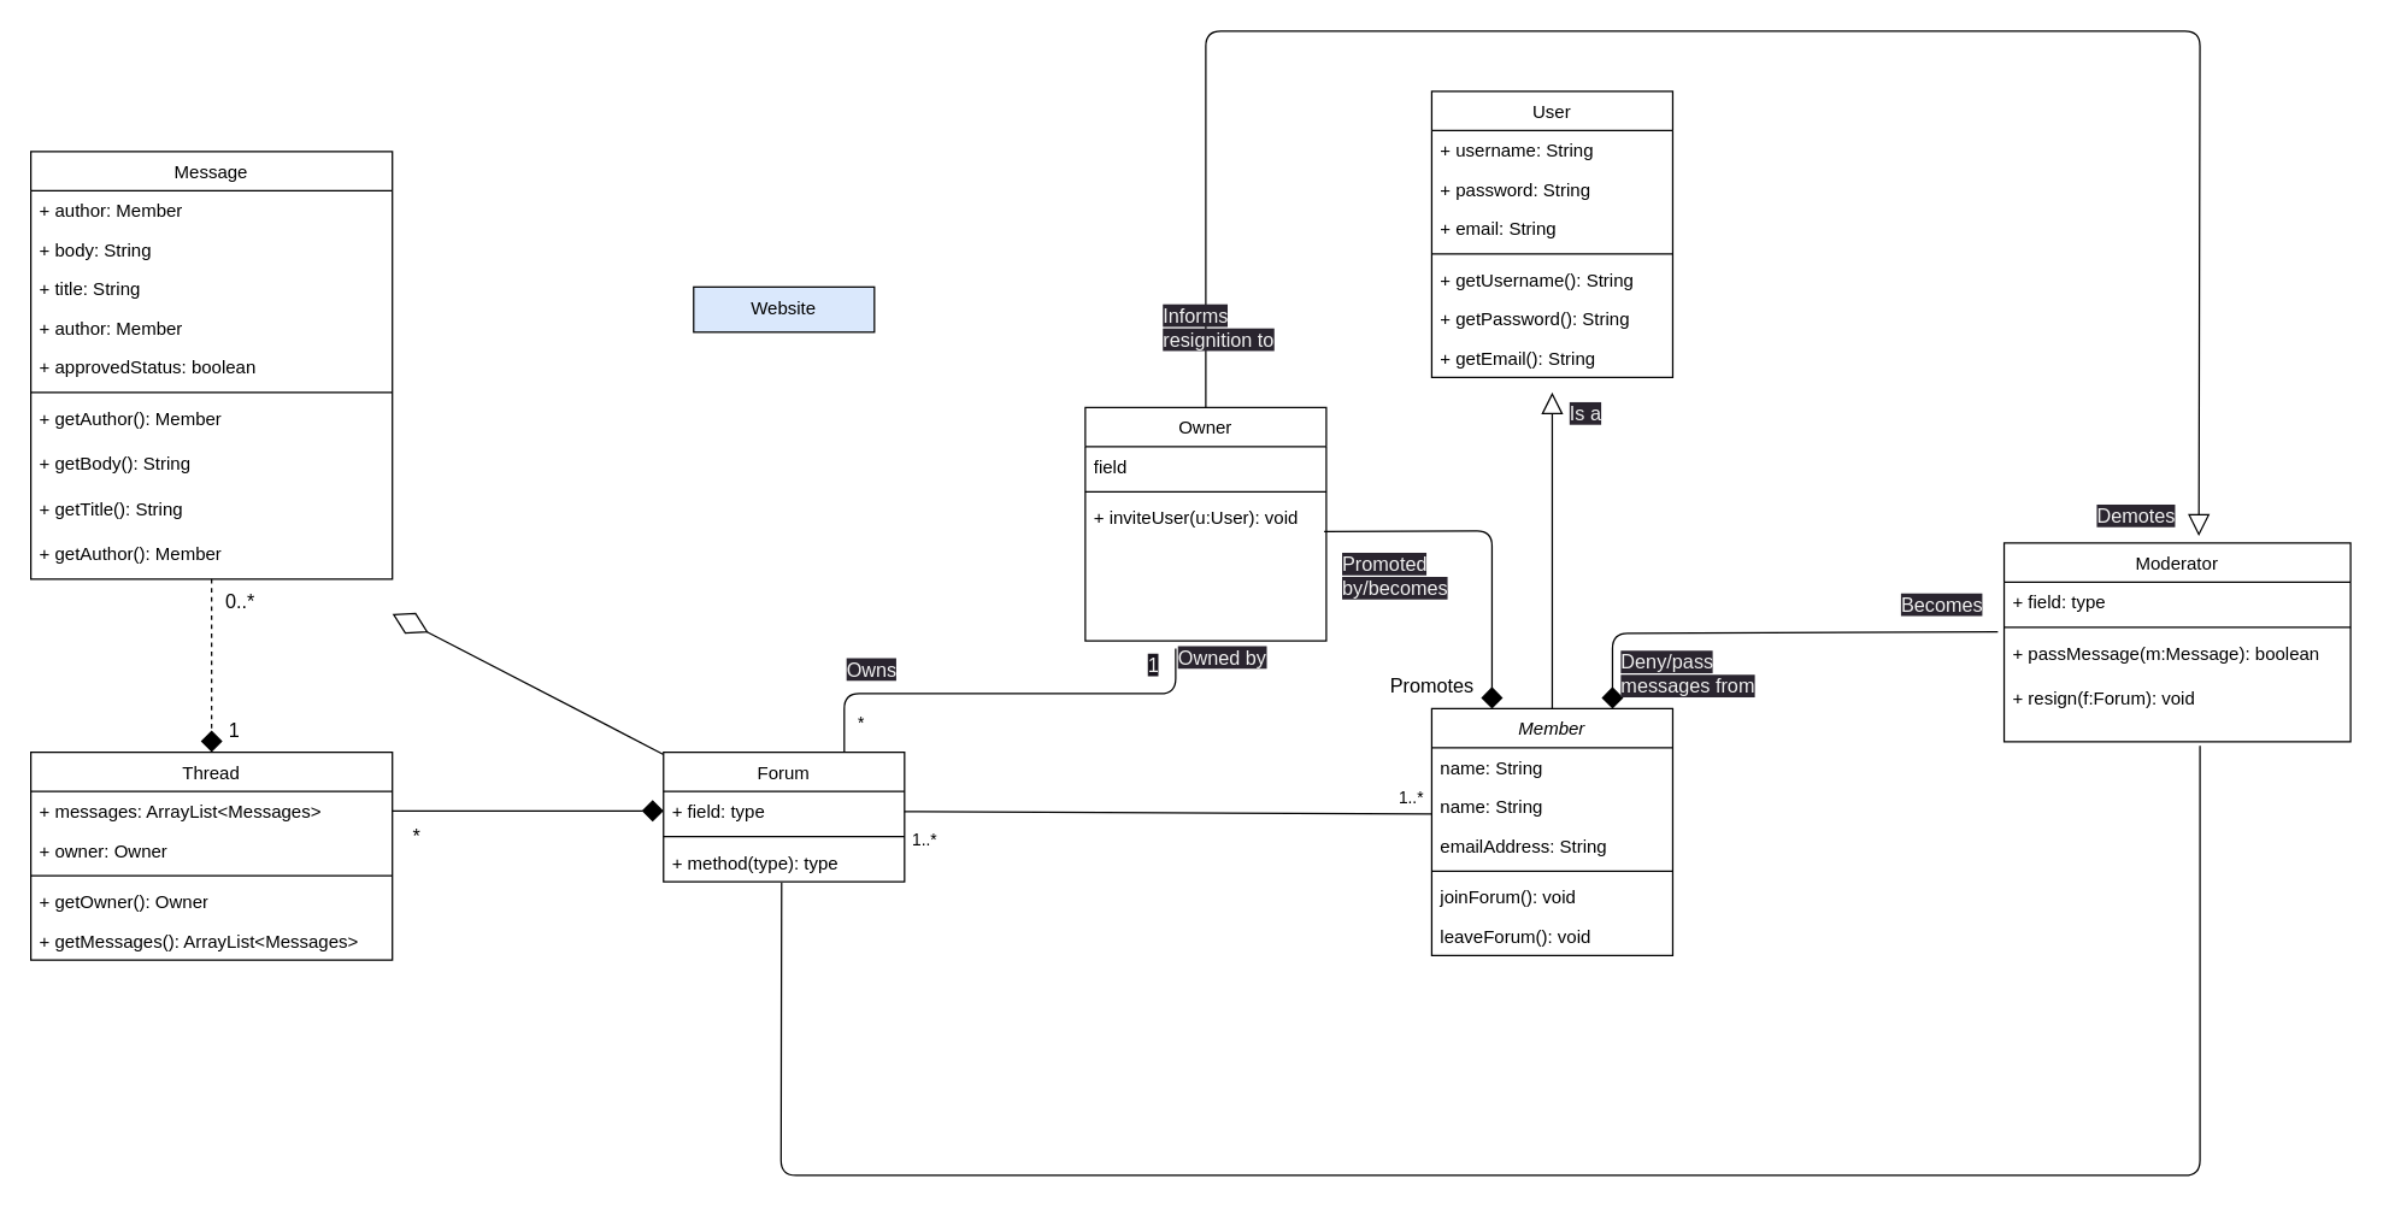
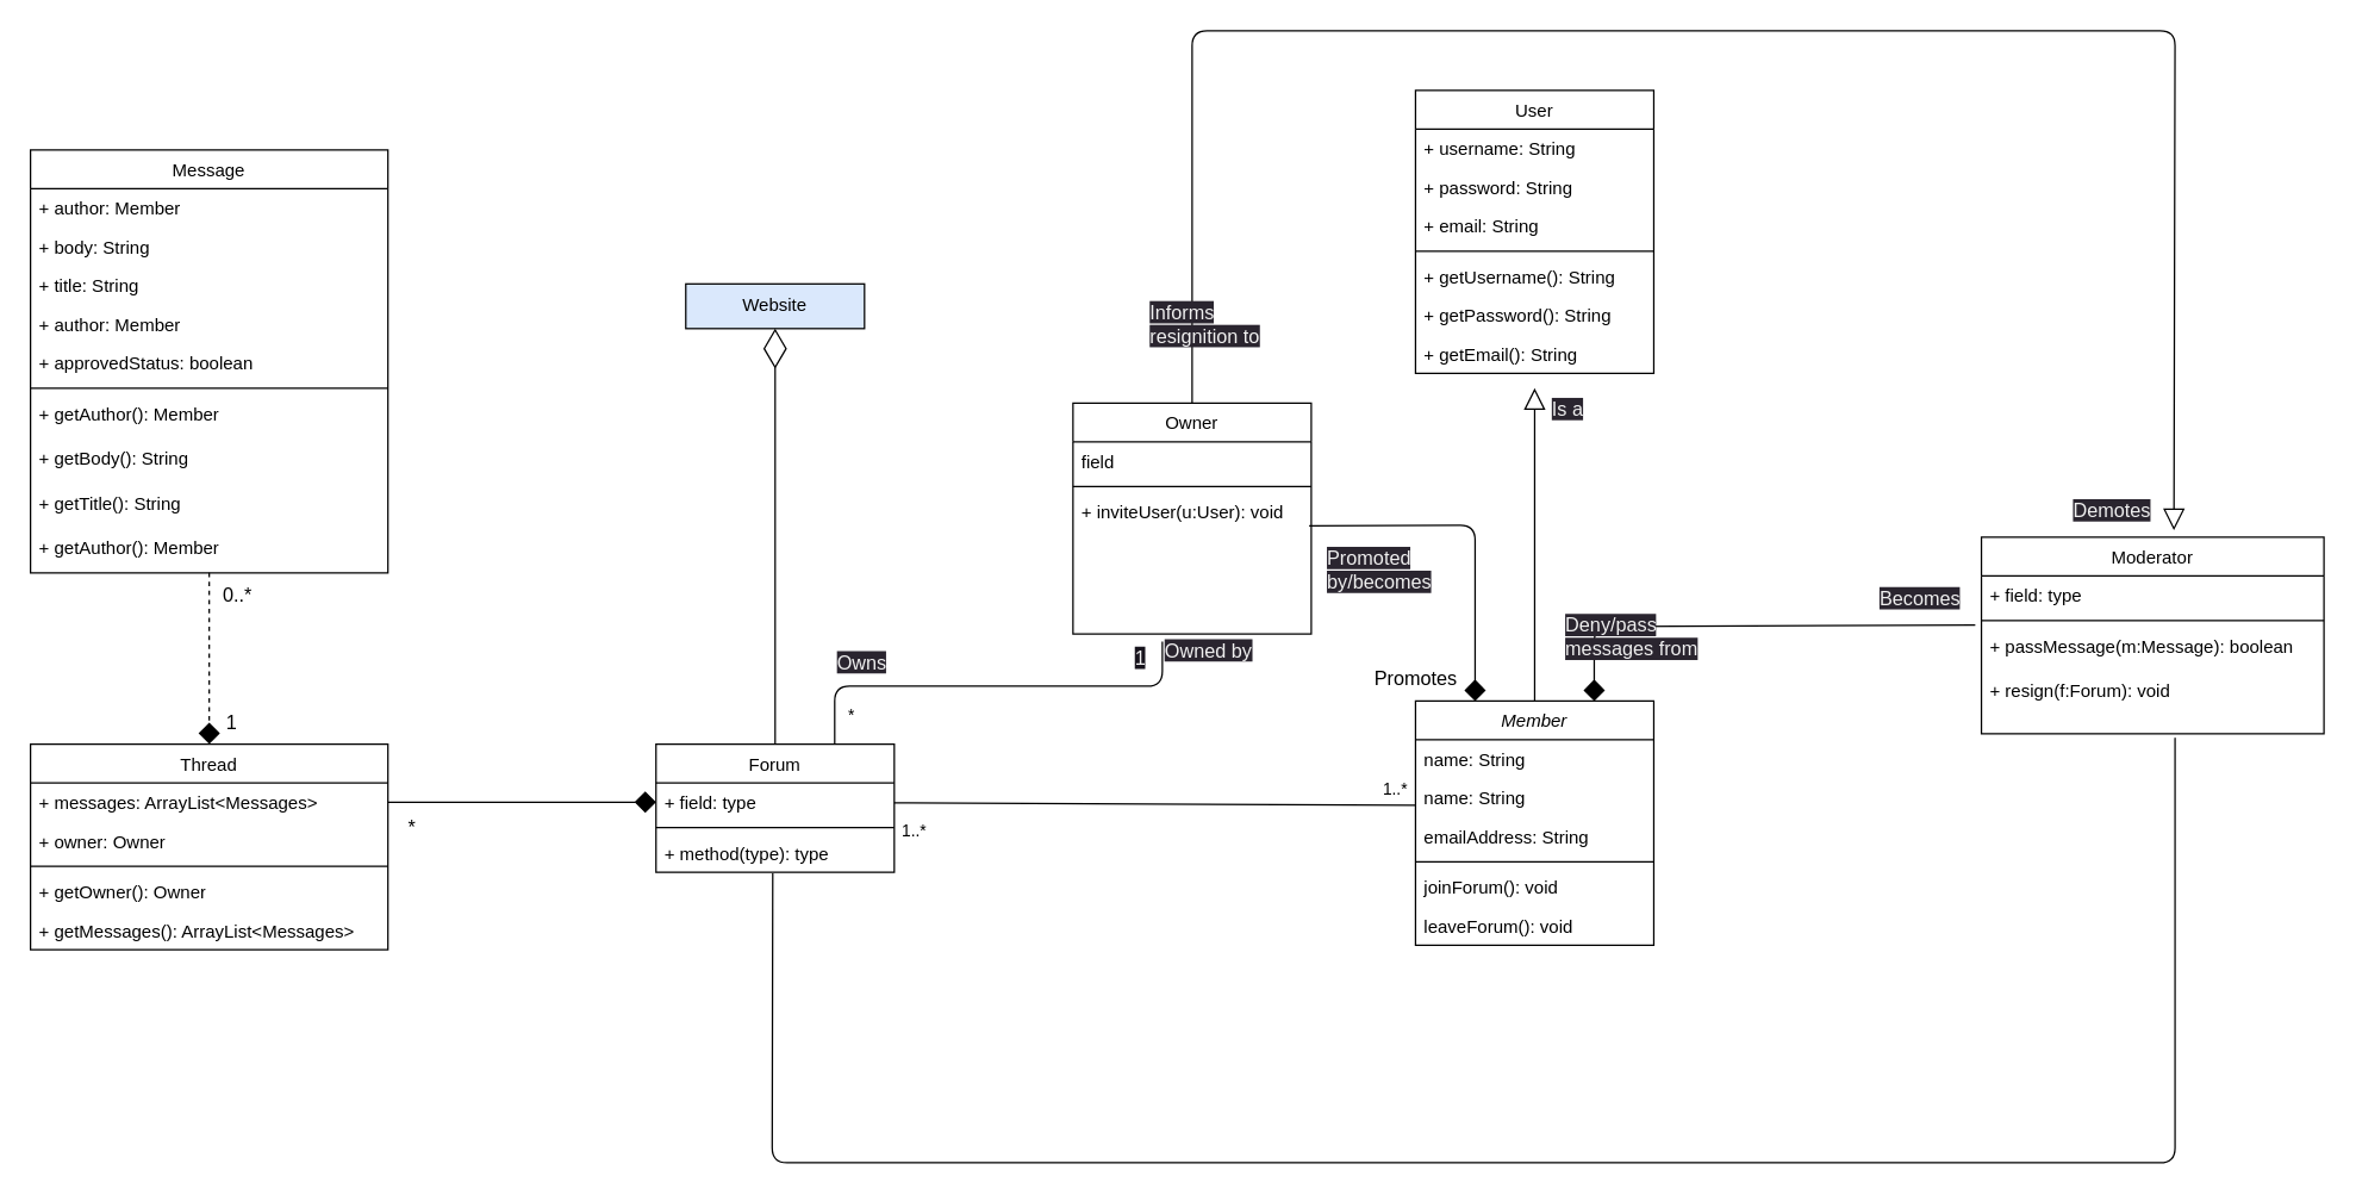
- <mxCell id="69" value="&lt;span style=&quot;color: rgb(240, 240, 240); font-family: Helvetica; font-size: 13px; font-style: normal; font-variant-ligatures: normal; font-variant-caps: normal; font-weight: 400; letter-spacing: normal; orphans: 2; text-align: center; text-indent: 0px; text-transform: none; widows: 2; word-spacing: 0px; -webkit-text-stroke-width: 0px; background-color: rgb(42, 37, 47); text-decoration-thickness: initial; text-decoration-style: initial; text-decoration-color: initial; float: none; display: inline !important;&quot;&gt;Deny/pass&lt;br&gt;messages from&lt;br&gt;&lt;br&gt;&lt;/span&gt;" style="text;whiteSpace=wrap;html=1;fontSize=13;" vertex="1" parent="1"><mxGeometry x="1074" y="425" width="96" height="40" as="geometry" /></mxCell>
+ <mxCell id="69" value="&lt;span style=&quot;color: rgb(240, 240, 240); font-family: Helvetica; font-size: 13px; font-style: normal; font-variant-ligatures: normal; font-variant-caps: normal; font-weight: 400; letter-spacing: normal; orphans: 2; text-align: center; text-indent: 0px; text-transform: none; widows: 2; word-spacing: 0px; -webkit-text-stroke-width: 0px; background-color: rgb(42, 37, 47); text-decoration-thickness: initial; text-decoration-style: initial; text-decoration-color: initial; float: none; display: inline !important;&quot;&gt;Deny/pass&lt;br&gt;messages from&lt;br&gt;&lt;br&gt;&lt;/span&gt;" style="text;whiteSpace=wrap;html=1;fontSize=13;" vertex="1" parent="1"><mxGeometry x="1049" y="405" width="96" height="40" as="geometry" /></mxCell>
- <mxCell id="31" style="edgeStyle=none;html=1;endArrow=diamondThin;endFill=0;endSize=24;" edge="1" parent="1" source="33" target="62"><mxGeometry relative="1" as="geometry" /></mxCell>
+ <mxCell id="31" style="edgeStyle=none;html=1;entryX=0.5;entryY=1;entryDx=0;entryDy=0;endArrow=diamondThin;endFill=0;endSize=24;" edge="1" parent="1" source="33" target="37"><mxGeometry relative="1" as="geometry" /></mxCell>
